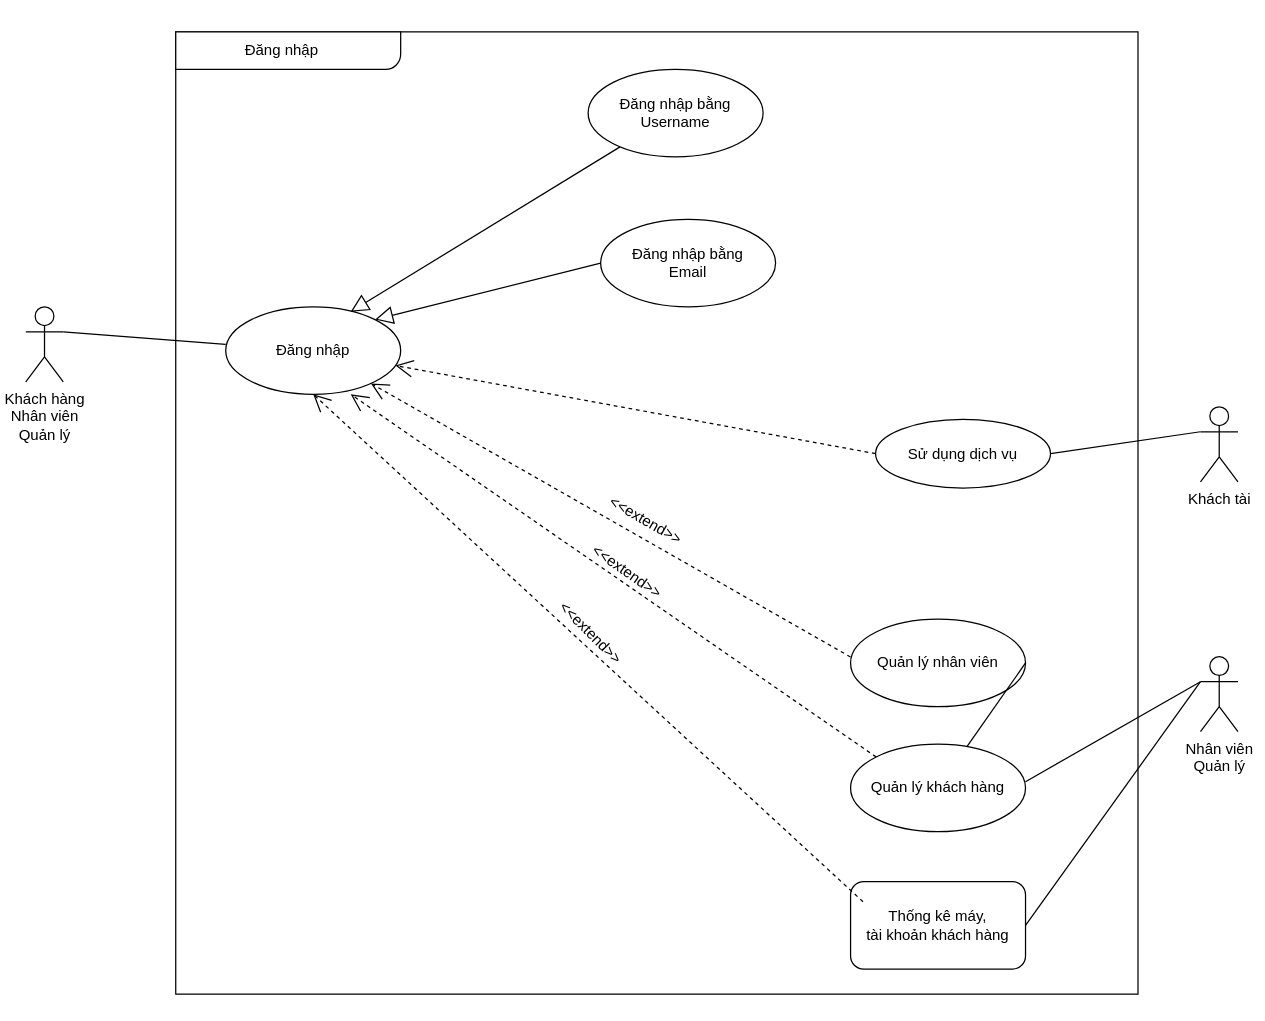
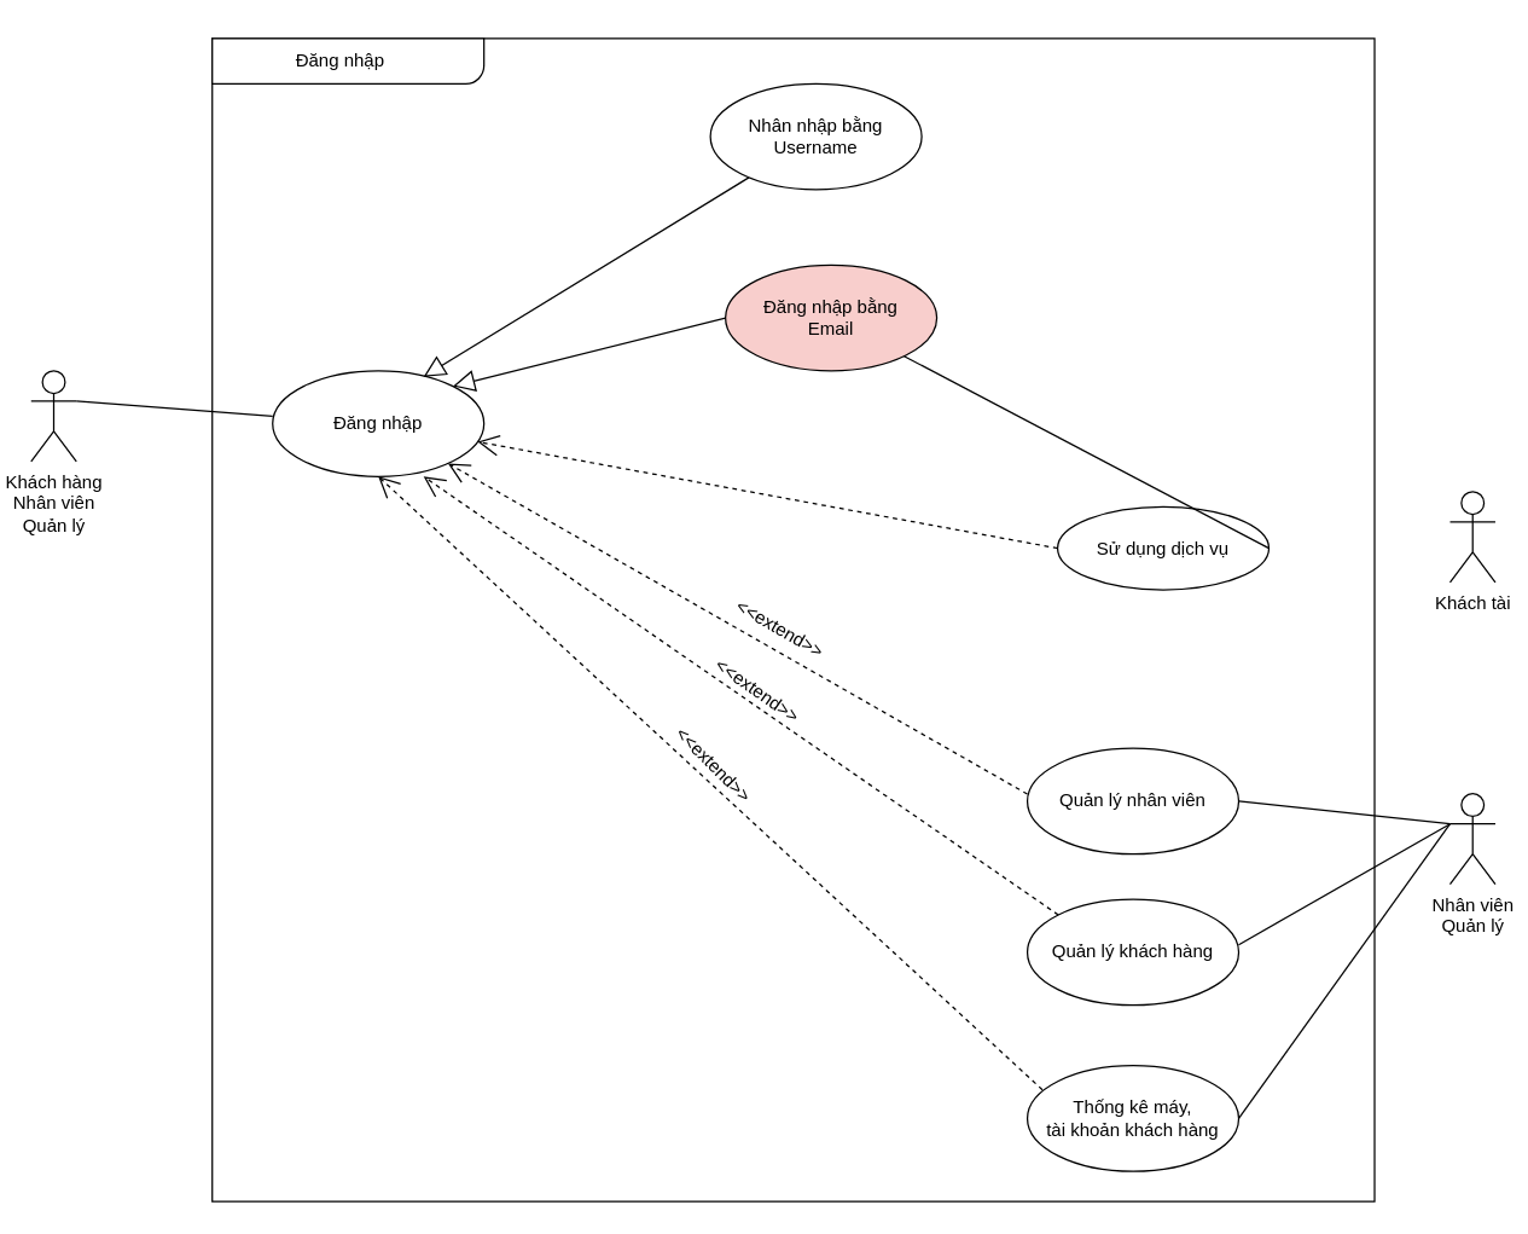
- <mxCell id="17" value="Đăng nhập bằng&lt;br&gt;Username" style="ellipse;whiteSpace=wrap;html=1;strokeColor=#000000;" parent="16" vertex="1"><mxGeometry x="70" y="10" width="140" height="70" as="geometry" /></mxCell>
+ <mxCell id="17" value="Nhân nhập bằng&lt;br&gt;Username" style="ellipse;whiteSpace=wrap;html=1;strokeColor=#000000;" parent="16" vertex="1"><mxGeometry x="70" y="10" width="140" height="70" as="geometry" /></mxCell>
- <mxCell id="18" value="Đăng nhập bằng&lt;br&gt;Email" style="ellipse;whiteSpace=wrap;html=1;strokeColor=#000000;" parent="1" vertex="1"><mxGeometry x="480" y="175" width="140" height="70" as="geometry" /></mxCell>
+ <mxCell id="18" value="Đăng nhập bằng&lt;br&gt;Email" style="ellipse;whiteSpace=wrap;html=1;strokeColor=#000000;fillColor=#f8cecc;" parent="1" vertex="1"><mxGeometry x="480" y="175" width="140" height="70" as="geometry" /></mxCell>
- <mxCell id="30" value="" style="endArrow=none;html=1;rounded=0;entryX=0;entryY=0.333;entryDx=0;entryDy=0;entryPerimeter=0;exitX=1;exitY=0.5;exitDx=0;exitDy=0;" edge="1" parent="1" source="29" target="20"><mxGeometry width="50" height="50" relative="1" as="geometry"><mxPoint x="650" y="485" as="sourcePoint" /><mxPoint x="700" y="435" as="targetPoint" /></mxGeometry></mxCell>
+ <mxCell id="30" value="" style="endArrow=none;html=1;rounded=0;exitX=1;exitY=0.5;exitDx=0;exitDy=0;" edge="1" parent="1" source="29" target="18"><mxGeometry width="50" height="50" relative="1" as="geometry"><mxPoint x="650" y="485" as="sourcePoint" /><mxPoint x="700" y="435" as="targetPoint" /></mxGeometry></mxCell>
- <mxCell id="22" value="" style="endArrow=none;html=1;rounded=0;exitX=1;exitY=0.5;exitDx=0;exitDy=0;" edge="1" parent="1" source="7" target="10"><mxGeometry width="50" height="50" relative="1" as="geometry"><mxPoint x="650" y="415" as="sourcePoint" /><mxPoint x="700" y="365" as="targetPoint" /></mxGeometry></mxCell>
+ <mxCell id="22" value="" style="endArrow=none;html=1;rounded=0;entryX=0;entryY=0.333;entryDx=0;entryDy=0;entryPerimeter=0;exitX=1;exitY=0.5;exitDx=0;exitDy=0;" edge="1" parent="1" source="7" target="21"><mxGeometry width="50" height="50" relative="1" as="geometry"><mxPoint x="650" y="415" as="sourcePoint" /><mxPoint x="700" y="365" as="targetPoint" /></mxGeometry></mxCell>
- <mxCell id="14" value="Thống kê máy,&lt;br&gt;tài khoản khách hàng" style="whiteSpace=wrap;html=1;strokeColor=#000000;rounded=1;" parent="1" vertex="1"><mxGeometry x="680" y="705" width="140" height="70" as="geometry" /></mxCell>
+ <mxCell id="14" value="Thống kê máy,&lt;br&gt;tài khoản khách hàng" style="ellipse;whiteSpace=wrap;html=1;strokeColor=#000000;" parent="1" vertex="1"><mxGeometry x="680" y="705" width="140" height="70" as="geometry" /></mxCell>
